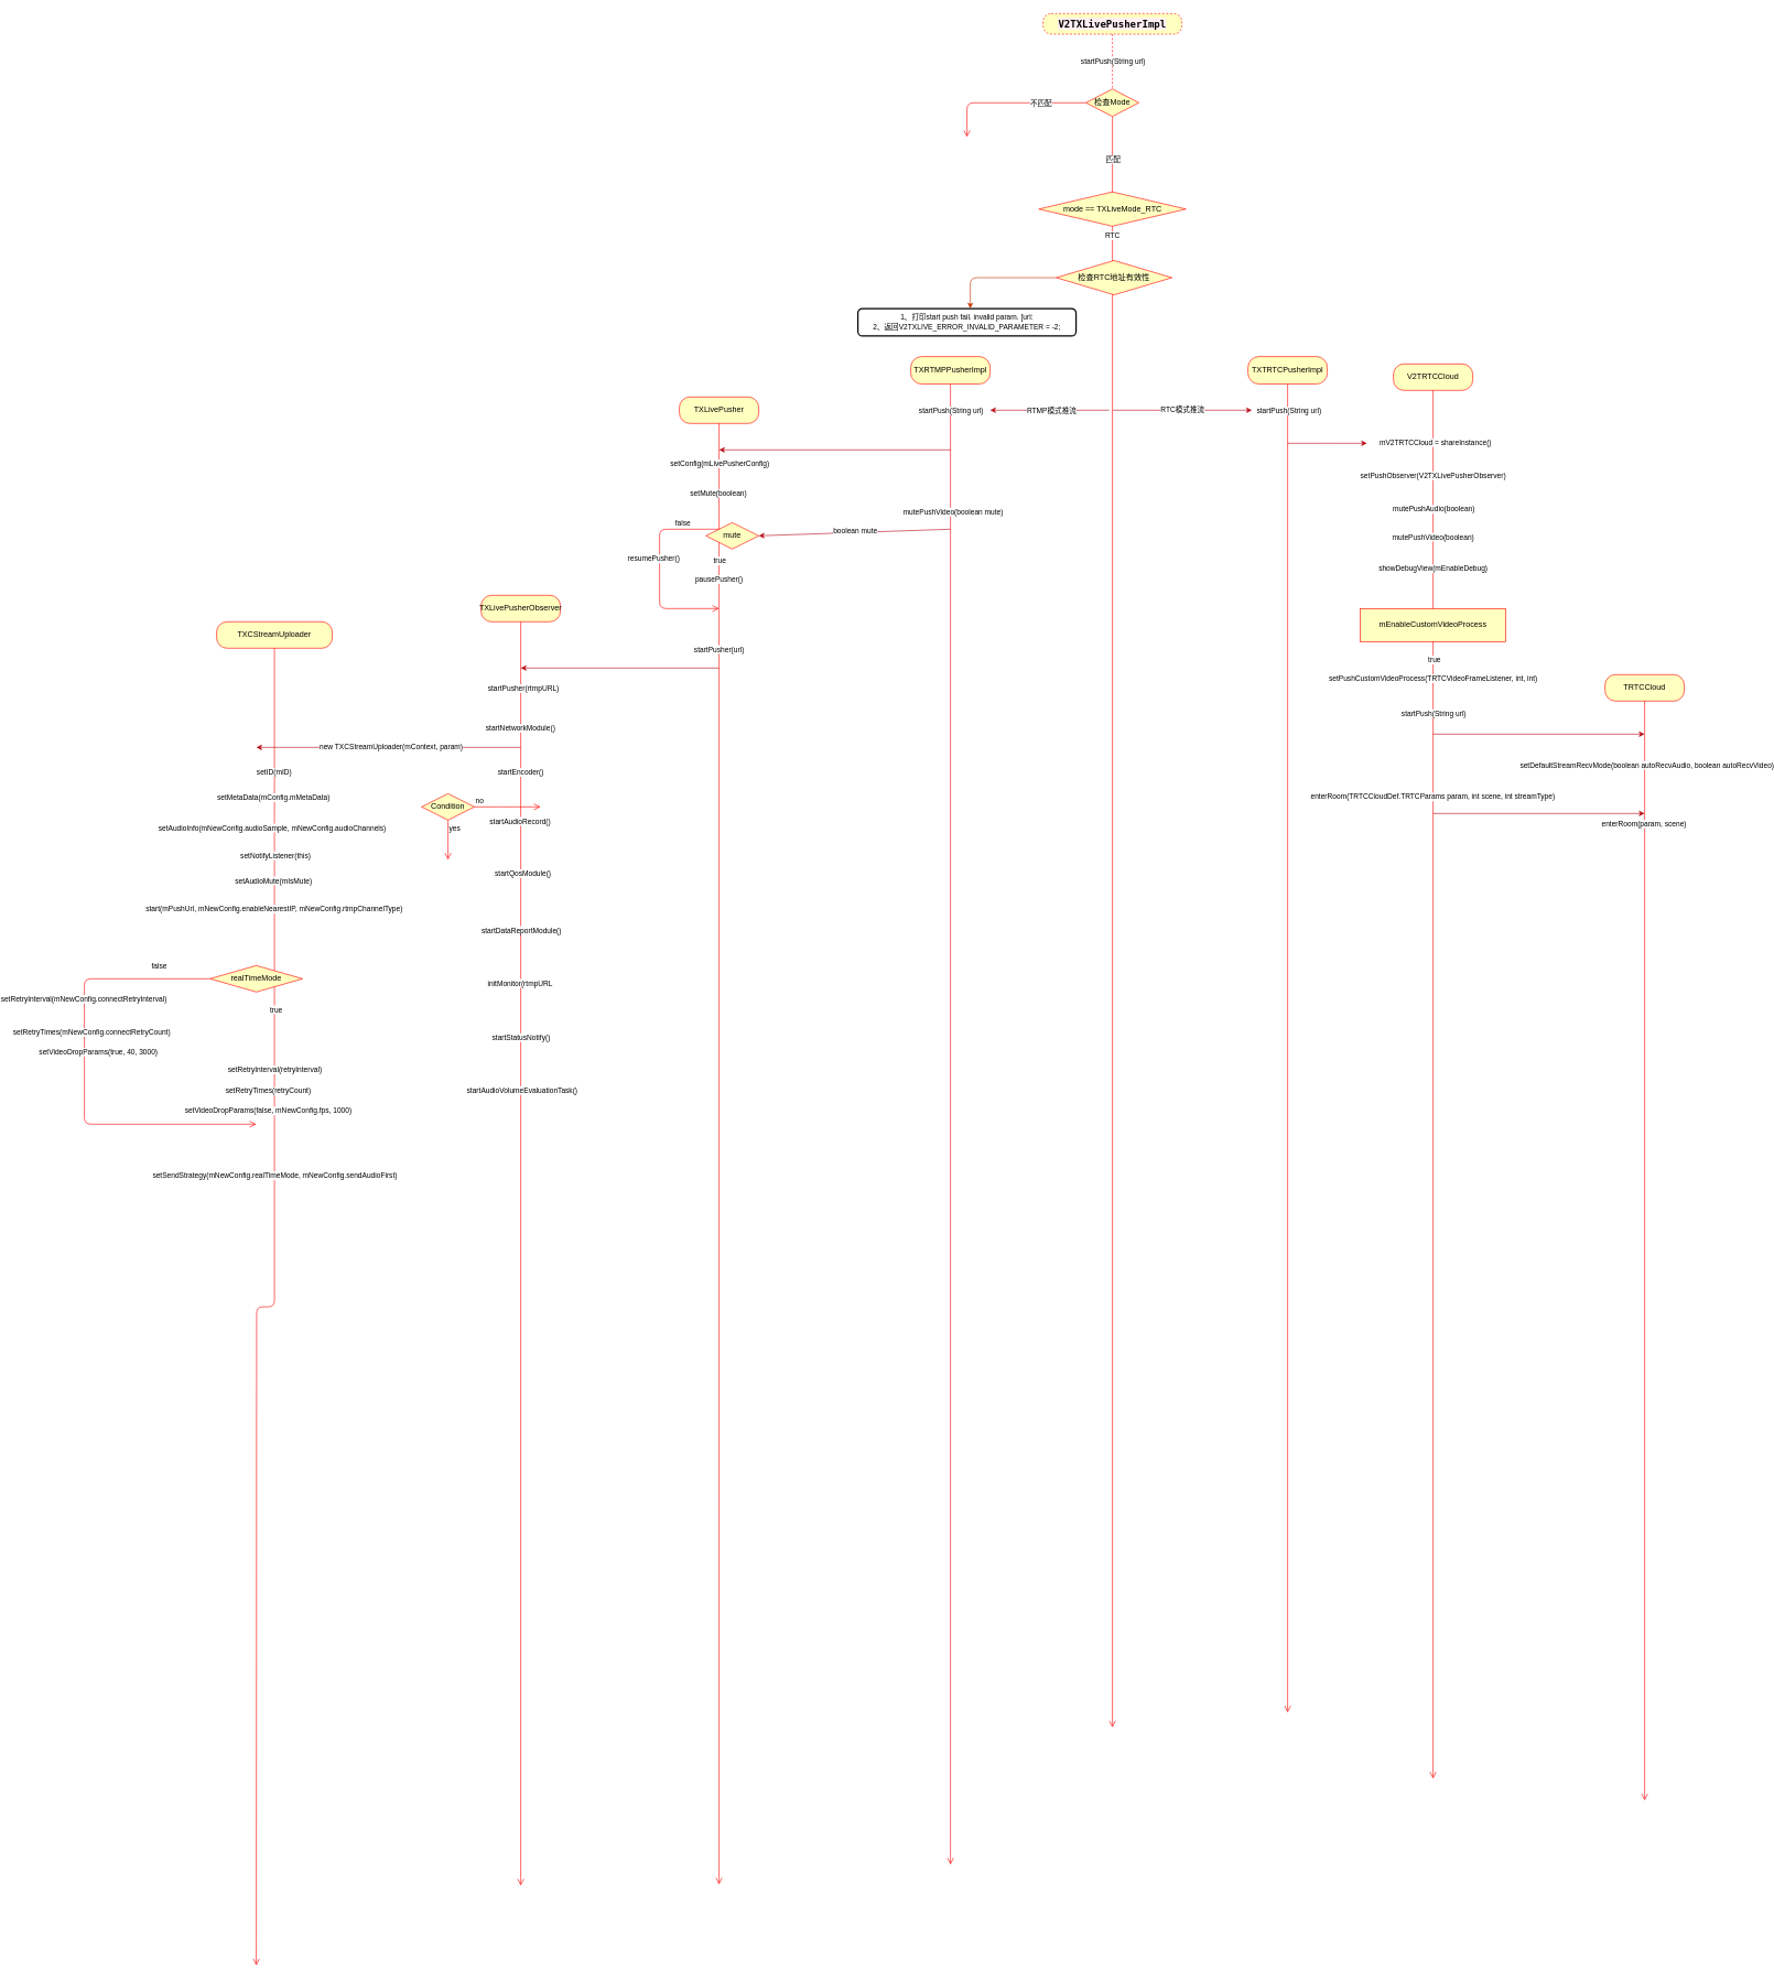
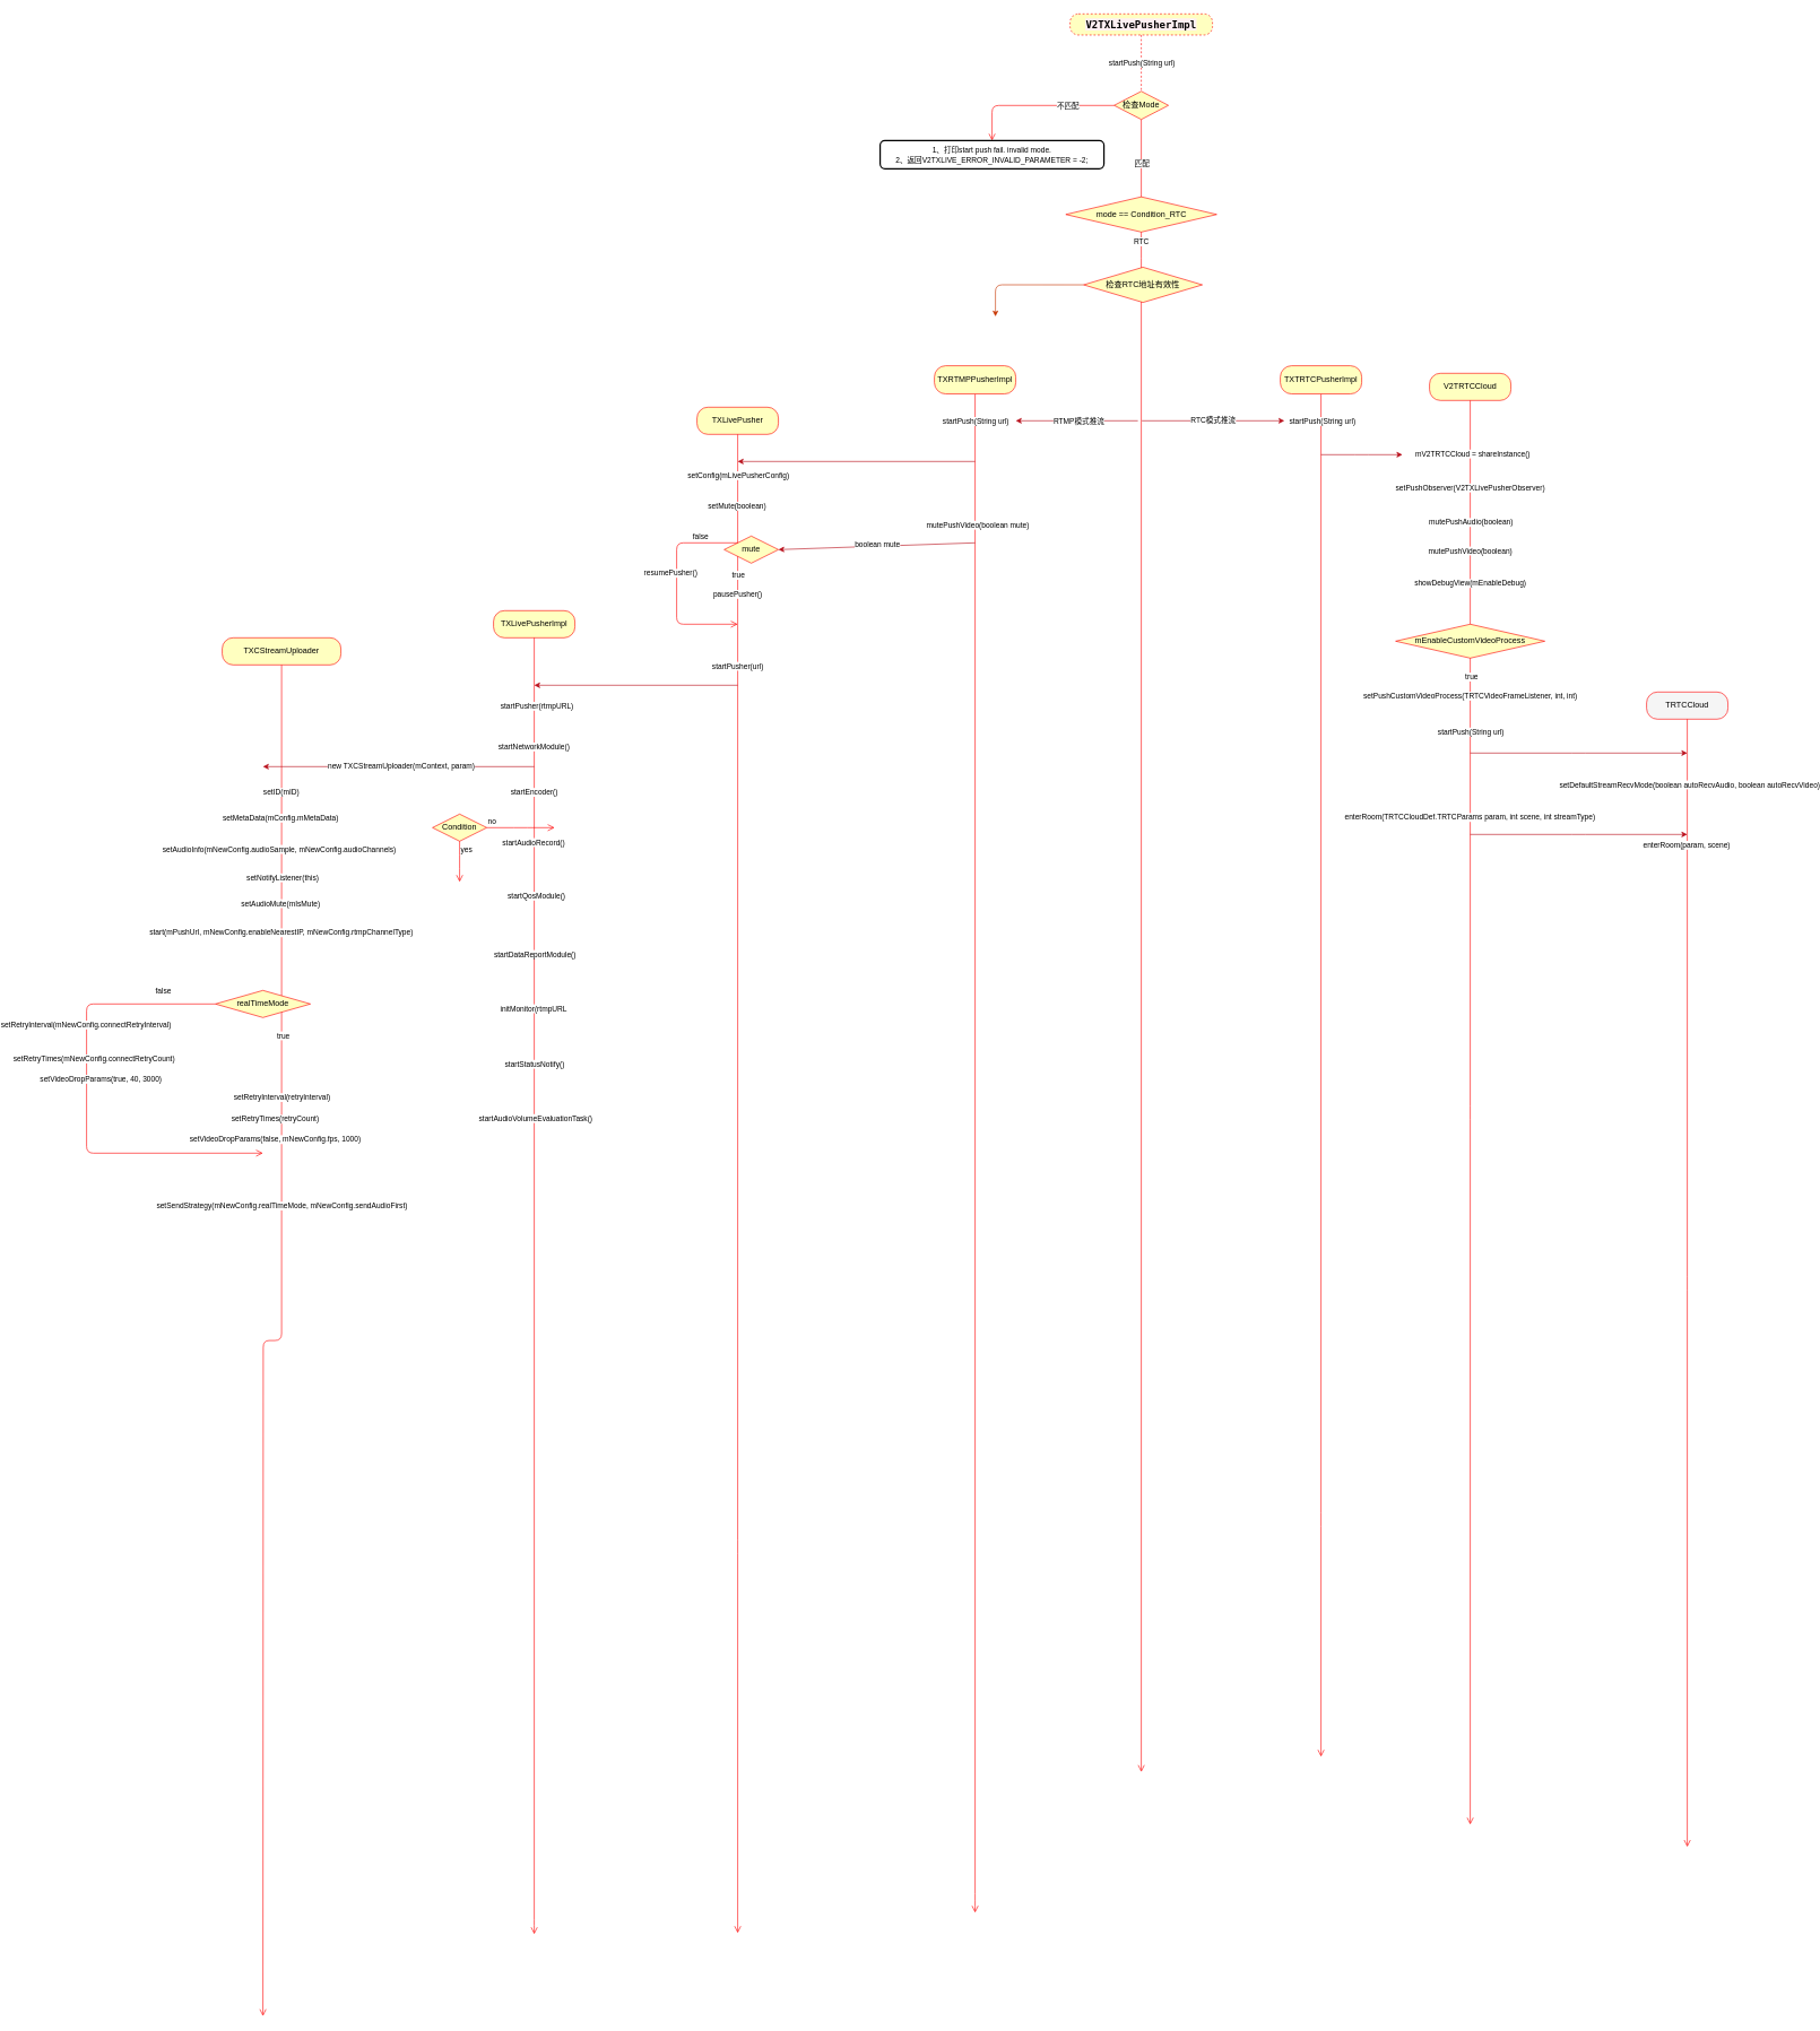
+ <mxCell id="15" value="&lt;span style=&quot;font-size: 11px ; background-color: rgb(255 , 255 , 255)&quot;&gt;1、打印start push fail. invalid mode.&lt;/span&gt;&lt;br style=&quot;font-size: 11px&quot;&gt;&lt;span style=&quot;font-size: 11px ; background-color: rgb(255 , 255 , 255)&quot;&gt;2、返回V2TXLIVE_ERROR_INVALID_PARAMETER = -2;&lt;/span&gt;" style="rounded=1;whiteSpace=wrap;html=1;absoluteArcSize=1;arcSize=14;strokeWidth=2;sketch=0;" vertex="1" parent="11"><mxGeometry y="186.792" width="330" height="41.509" as="geometry" /></mxCell>
- <mxCell id="16" value="mode == TXLiveMode_RTC" style="rhombus;whiteSpace=wrap;html=1;fillColor=#ffffc0;strokeColor=#ff0000;rounded=0;sketch=0;" vertex="1" parent="11"><mxGeometry x="273.75" y="269.811" width="222.5" height="51.887" as="geometry" /></mxCell>
+ <mxCell id="16" value="mode == Condition_RTC" style="rhombus;whiteSpace=wrap;html=1;fillColor=#ffffc0;strokeColor=#ff0000;rounded=0;sketch=0;" vertex="1" parent="11"><mxGeometry x="273.75" y="269.811" width="222.5" height="51.887" as="geometry" /></mxCell>
- <mxCell id="19" value="&lt;span style=&quot;font-size: 11px ; background-color: rgb(255 , 255 , 255)&quot;&gt;1、打印&lt;/span&gt;&lt;span style=&quot;font-size: 11px&quot;&gt;start push fail. invalid param. [url:&lt;/span&gt;&lt;br style=&quot;font-size: 11px&quot;&gt;&lt;span style=&quot;font-size: 11px ; background-color: rgb(255 , 255 , 255)&quot;&gt;2、返回V2TXLIVE_ERROR_INVALID_PARAMETER = -2;&lt;/span&gt;" style="rounded=1;whiteSpace=wrap;html=1;absoluteArcSize=1;arcSize=14;strokeWidth=2;sketch=0;" vertex="1" parent="11"><mxGeometry y="446.226" width="330" height="41.509" as="geometry" /></mxCell>
- <mxCell id="60" value="TXLivePusherObserver" style="rounded=1;whiteSpace=wrap;html=1;arcSize=40;fontColor=#000000;fillColor=#ffffc0;strokeColor=#ff0000;sketch=0;" vertex="1" parent="1"><mxGeometry x="620" y="900" width="120" height="40" as="geometry" /></mxCell>
+ <mxCell id="60" value="TXLivePusherImpl" style="rounded=1;whiteSpace=wrap;html=1;arcSize=40;fontColor=#000000;fillColor=#ffffc0;strokeColor=#ff0000;sketch=0;" vertex="1" parent="1"><mxGeometry x="620" y="900" width="120" height="40" as="geometry" /></mxCell>
- <mxCell id="40" value="mEnableCustomVideoProcess" style="whiteSpace=wrap;html=1;fillColor=#ffffc0;strokeColor=#ff0000;sketch=0;rounded=0;" vertex="1" parent="1"><mxGeometry x="1950" y="920" width="220" height="50" as="geometry" /></mxCell>
+ <mxCell id="40" value="mEnableCustomVideoProcess" style="rhombus;whiteSpace=wrap;html=1;fillColor=#ffffc0;strokeColor=#ff0000;rounded=0;sketch=0;" vertex="1" parent="1"><mxGeometry x="1950" y="920" width="220" height="50" as="geometry" /></mxCell>
- <mxCell id="41" value="TRTCCloud" style="rounded=1;whiteSpace=wrap;html=1;arcSize=40;fontColor=#000000;fillColor=#ffffc0;strokeColor=#ff0000;sketch=0;" vertex="1" parent="1"><mxGeometry x="2320" y="1020" width="120" height="40" as="geometry" /></mxCell>
+ <mxCell id="41" value="TRTCCloud" style="rounded=1;whiteSpace=wrap;html=1;arcSize=40;fontColor=#000000;fillColor=#f5f5f5;strokeColor=#ff0000;sketch=0;" vertex="1" parent="1"><mxGeometry x="2320" y="1020" width="120" height="40" as="geometry" /></mxCell>
